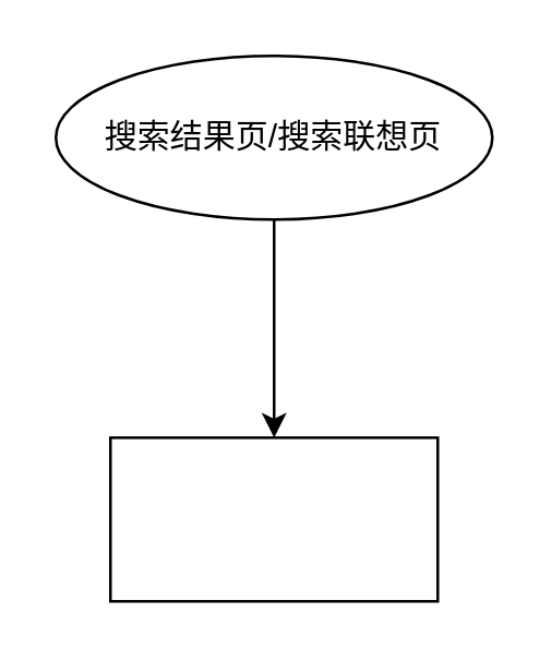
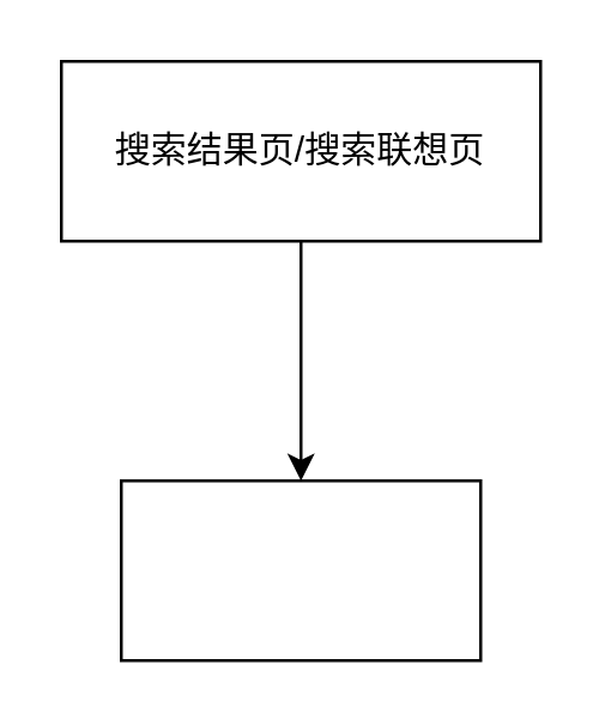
- <mxCell id="3" value="搜索结果页/搜索联想页" style="ellipse;whiteSpace=wrap;html=1;" vertex="1" parent="1"><mxGeometry x="20" y="20" width="160" height="60" as="geometry" /></mxCell>
+ <mxCell id="3" value="搜索结果页/搜索联想页" style="whiteSpace=wrap;html=1;" vertex="1" parent="1"><mxGeometry x="20" y="20" width="160" height="60" as="geometry" /></mxCell>
